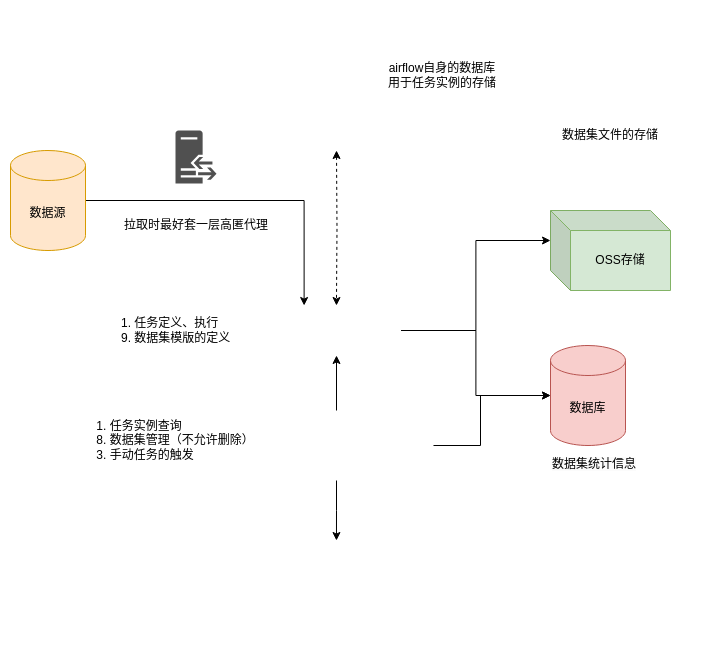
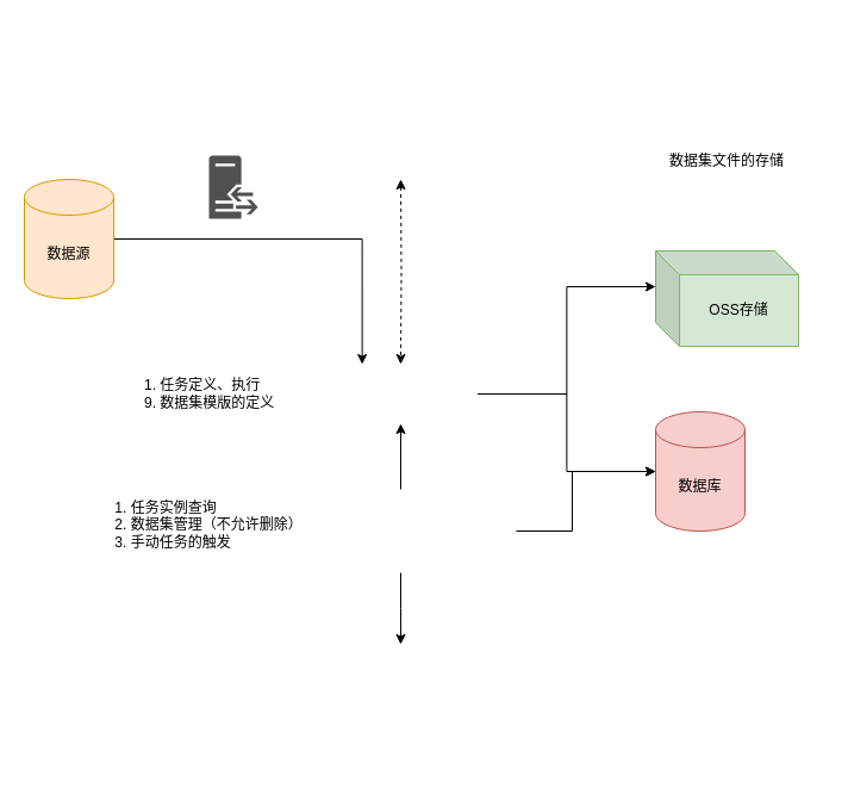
- <mxCell id="13" value="airflow自身的数据库用于任务实例的存储" style="text;html=1;strokeColor=none;fillColor=none;align=center;verticalAlign=middle;whiteSpace=wrap;rounded=0;" vertex="1" parent="1"><mxGeometry x="381.92" y="60" width="120" height="30" as="geometry" /></mxCell>
- <mxCell id="18" value="数据源" style="shape=cylinder3;whiteSpace=wrap;html=1;boundedLbl=1;backgroundOutline=1;size=15;fillColor=#ffe6cc;strokeColor=#d79b00;" vertex="1" parent="1"><mxGeometry x="10" y="150" width="75" height="100" as="geometry" /></mxCell>
+ <mxCell id="18" value="数据源" style="shape=cylinder3;whiteSpace=wrap;html=1;boundedLbl=1;backgroundOutline=1;size=15;fillColor=#ffe6cc;strokeColor=#d79b00;" vertex="1" parent="1"><mxGeometry x="20" y="150" width="75" height="100" as="geometry" /></mxCell>
- <mxCell id="21" value="拉取时最好套一层高匿代理" style="text;html=1;strokeColor=none;fillColor=none;align=center;verticalAlign=middle;whiteSpace=wrap;rounded=0;" vertex="1" parent="1"><mxGeometry x="121.28" y="210" width="150" height="30" as="geometry" /></mxCell>
- <mxCell id="14" value="&lt;div style=&quot;text-align: left;&quot;&gt;&lt;span style=&quot;background-color: initial;&quot;&gt;1. 任务实例查询&lt;/span&gt;&lt;br&gt;&lt;/div&gt;&lt;div style=&quot;text-align: left;&quot;&gt;8. 数据集管理（不允许删除）&lt;/div&gt;&lt;div style=&quot;text-align: left;&quot;&gt;3. 手动任务的触发&lt;/div&gt;" style="text;html=1;strokeColor=none;fillColor=none;align=center;verticalAlign=middle;whiteSpace=wrap;rounded=0;" vertex="1" parent="1"><mxGeometry x="50" y="400" width="250" height="80" as="geometry" /></mxCell>
+ <mxCell id="14" value="&lt;div style=&quot;text-align: left;&quot;&gt;&lt;span style=&quot;background-color: initial;&quot;&gt;1. 任务实例查询&lt;/span&gt;&lt;br&gt;&lt;/div&gt;&lt;div style=&quot;text-align: left;&quot;&gt;2. 数据集管理（不允许删除）&lt;/div&gt;&lt;div style=&quot;text-align: left;&quot;&gt;3. 手动任务的触发&lt;/div&gt;" style="text;html=1;strokeColor=none;fillColor=none;align=center;verticalAlign=middle;whiteSpace=wrap;rounded=0;" vertex="1" parent="1"><mxGeometry x="50" y="400" width="250" height="80" as="geometry" /></mxCell>
- <mxCell id="19" value="&lt;span style=&quot;color: rgb(0, 0, 0); font-family: Helvetica; font-size: 12px; font-style: normal; font-variant-ligatures: normal; font-variant-caps: normal; font-weight: 400; letter-spacing: normal; orphans: 2; text-align: center; text-indent: 0px; text-transform: none; widows: 2; word-spacing: 0px; -webkit-text-stroke-width: 0px; background-color: rgb(251, 251, 251); text-decoration-thickness: initial; text-decoration-style: initial; text-decoration-color: initial; float: none; display: inline !important;&quot;&gt;数据集&lt;/span&gt;&lt;span style=&quot;color: rgb(0, 0, 0); font-family: Helvetica; font-size: 12px; font-style: normal; font-variant-ligatures: normal; font-variant-caps: normal; font-weight: 400; letter-spacing: normal; orphans: 2; text-align: center; text-indent: 0px; text-transform: none; widows: 2; word-spacing: 0px; -webkit-text-stroke-width: 0px; background-color: rgb(251, 251, 251); text-decoration-thickness: initial; text-decoration-style: initial; text-decoration-color: initial; float: none; display: inline !important;&quot;&gt;统计信息&lt;/span&gt;" style="text;whiteSpace=wrap;html=1;" vertex="1" parent="1"><mxGeometry x="550" y="450" width="140" height="20" as="geometry" /></mxCell>
